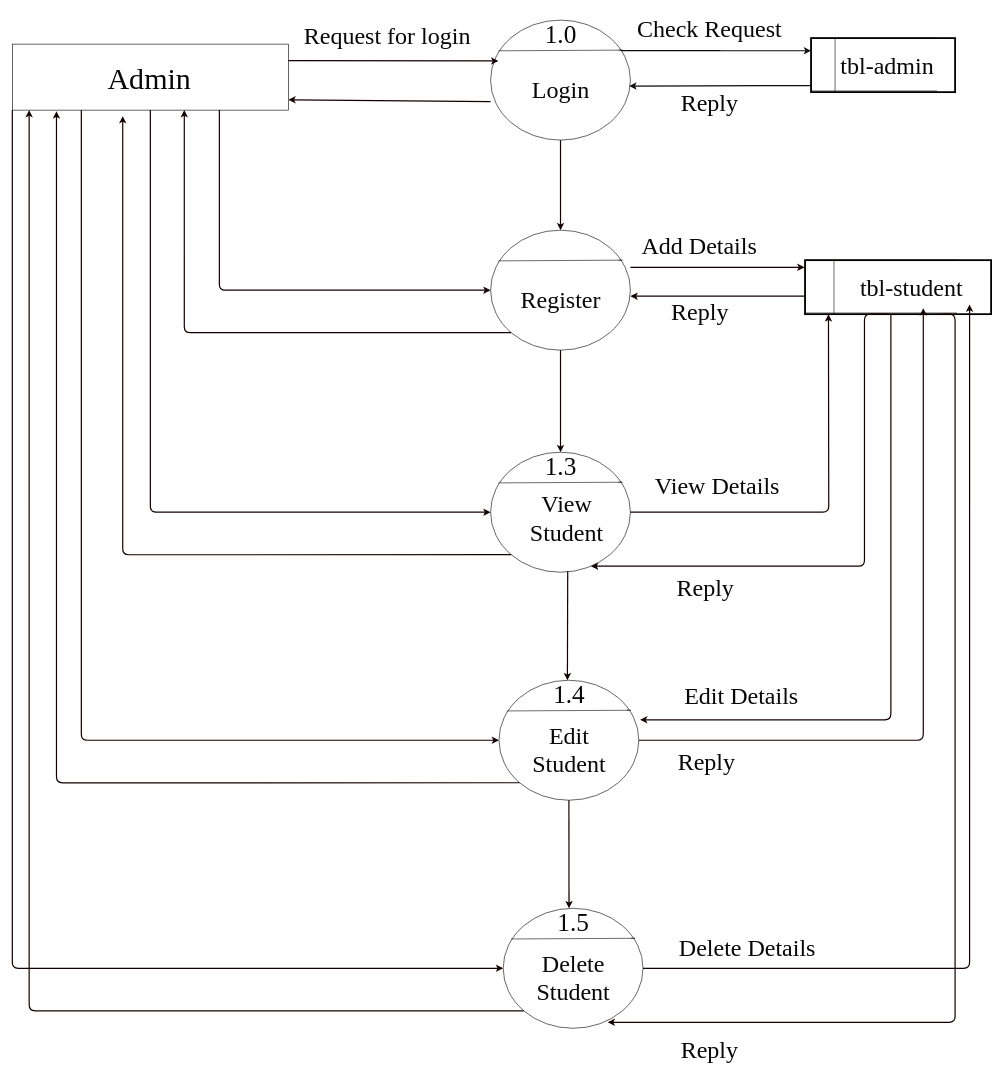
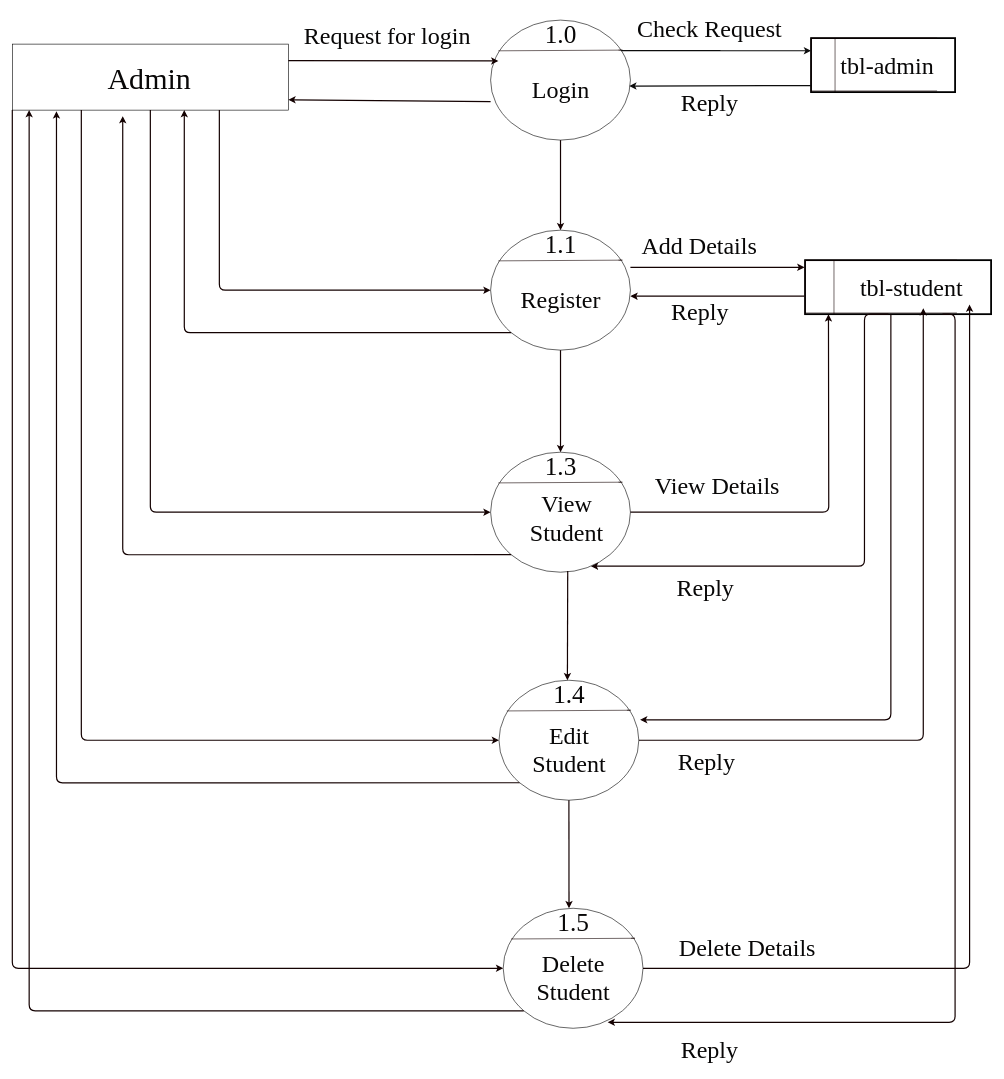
+ <mxCell id="12" value="&lt;font style=&quot;font-size: 42px;&quot;&gt;1.1&lt;/font&gt;" style="text;strokeColor=none;align=center;fillColor=none;html=1;verticalAlign=middle;whiteSpace=wrap;rounded=0;pointerEvents=0;fontFamily=Times New Roman;fontSize=40;fontColor=#080707;" vertex="1" parent="10"><mxGeometry x="93.5" y="10" width="60" height="30" as="geometry" /></mxCell>
- <mxCell id="77" value="&lt;font style=&quot;font-size: 40px;&quot; face=&quot;Times New Roman&quot; color=&quot;#080707&quot;&gt;Edit Details&lt;/font&gt;" style="text;strokeColor=none;align=center;fillColor=none;html=1;verticalAlign=middle;whiteSpace=wrap;rounded=0;pointerEvents=0;fontFamily=Helvetica;fontSize=12;fontColor=default;" vertex="1" parent="1"><mxGeometry x="1080" y="1133" width="310" height="52.5" as="geometry" /></mxCell>
